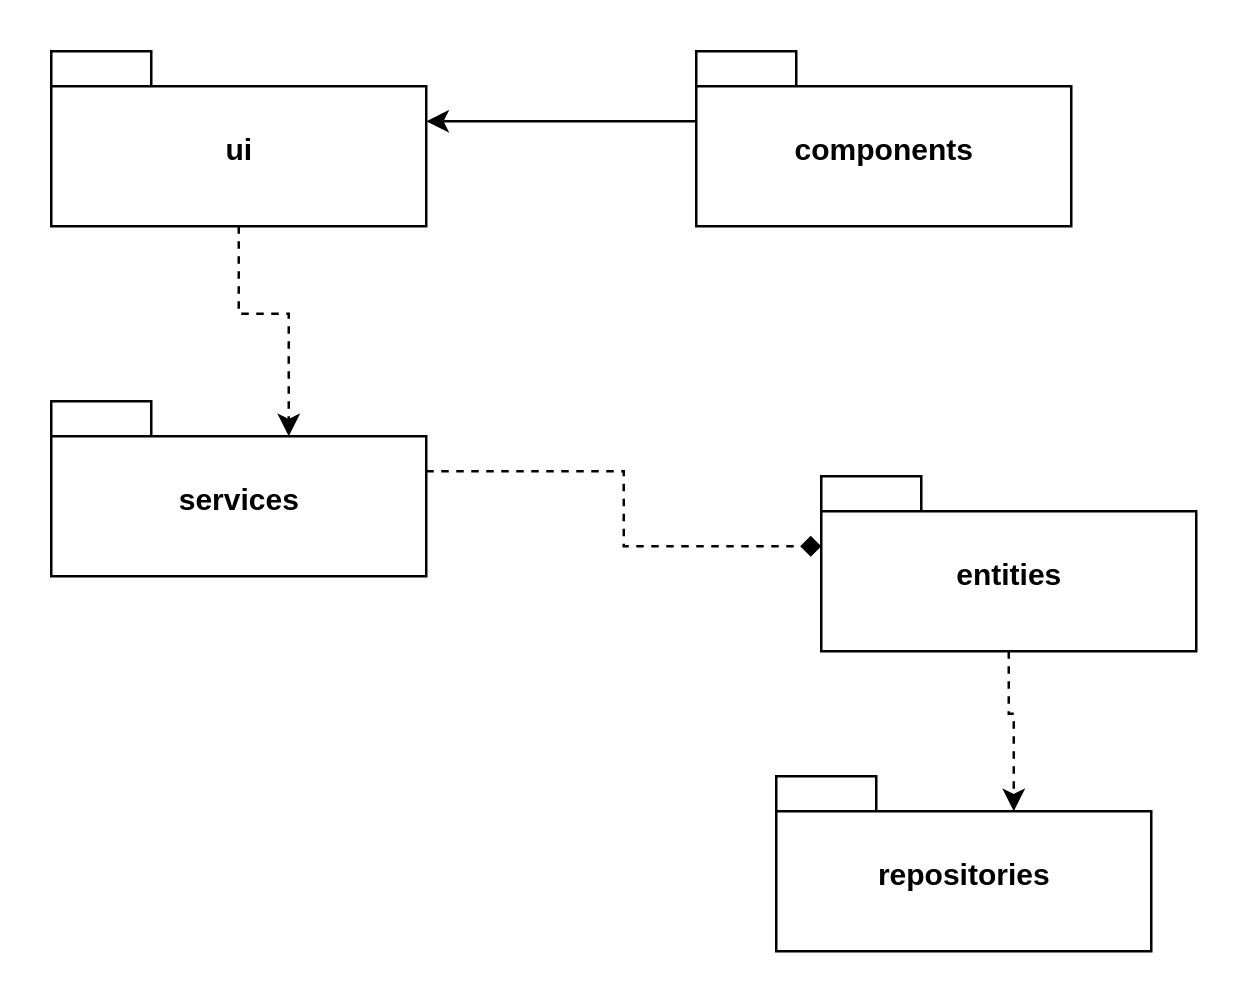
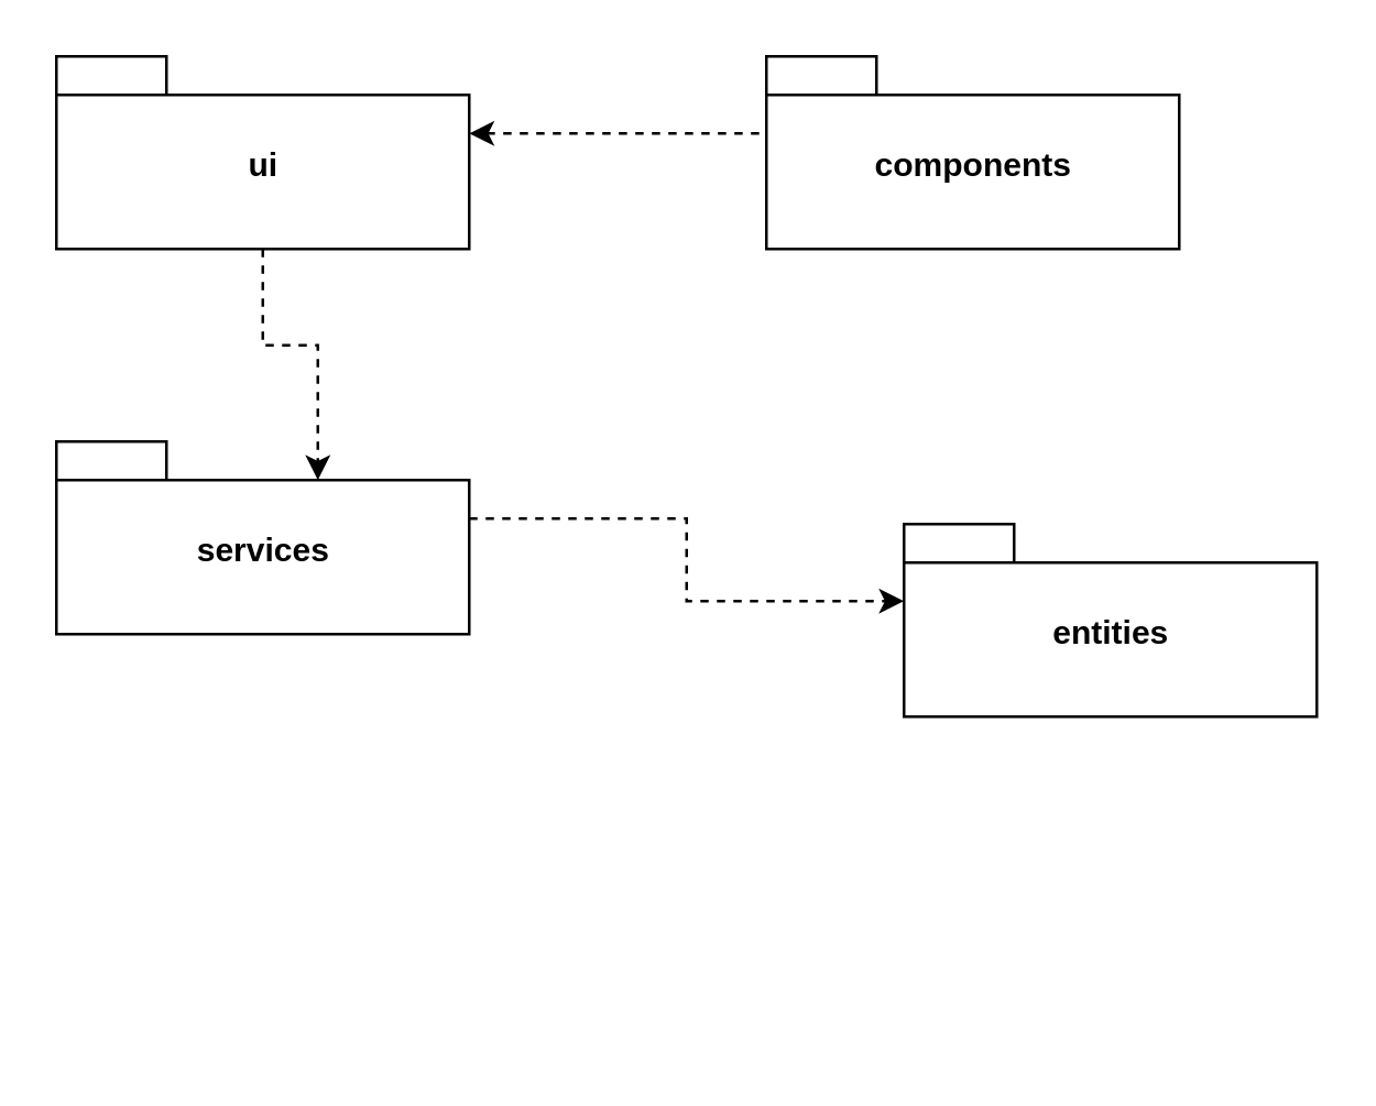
- <mxCell id="2" style="edgeStyle=orthogonalEdgeStyle;rounded=0;orthogonalLoop=1;jettySize=auto;html=1;exitX=0;exitY=0;exitDx=150;exitDy=28;exitPerimeter=0;entryX=0;entryY=0;entryDx=0;entryDy=28;entryPerimeter=0;dashed=0;startArrow=classic;startFill=1;endArrow=none;endFill=0;" parent="1" source="4" target="5" edge="1"><mxGeometry relative="1" as="geometry" /></mxCell>
+ <mxCell id="2" style="edgeStyle=orthogonalEdgeStyle;rounded=0;orthogonalLoop=1;jettySize=auto;html=1;exitX=0;exitY=0;exitDx=150;exitDy=28;exitPerimeter=0;entryX=0;entryY=0;entryDx=0;entryDy=28;entryPerimeter=0;dashed=1;startArrow=classic;startFill=1;endArrow=none;endFill=0;" parent="1" source="4" target="5" edge="1"><mxGeometry relative="1" as="geometry" /></mxCell>
- <mxCell id="6" style="edgeStyle=orthogonalEdgeStyle;rounded=0;orthogonalLoop=1;jettySize=auto;html=1;exitX=0;exitY=0;exitDx=150;exitDy=28;exitPerimeter=0;entryX=0;entryY=0;entryDx=0;entryDy=28;entryPerimeter=0;dashed=1;endArrow=diamond;" parent="1" source="7" target="9" edge="1"><mxGeometry relative="1" as="geometry" /></mxCell>
+ <mxCell id="6" style="edgeStyle=orthogonalEdgeStyle;rounded=0;orthogonalLoop=1;jettySize=auto;html=1;exitX=0;exitY=0;exitDx=150;exitDy=28;exitPerimeter=0;entryX=0;entryY=0;entryDx=0;entryDy=28;entryPerimeter=0;dashed=1;" parent="1" source="7" target="9" edge="1"><mxGeometry relative="1" as="geometry" /></mxCell>
- <mxCell id="8" style="edgeStyle=orthogonalEdgeStyle;rounded=0;orthogonalLoop=1;jettySize=auto;html=1;exitX=0.5;exitY=1;exitDx=0;exitDy=0;exitPerimeter=0;entryX=0;entryY=0;entryDx=95;entryDy=14;entryPerimeter=0;dashed=1;" edge="1" parent="1" source="9" target="10"><mxGeometry relative="1" as="geometry" /></mxCell>
- <mxCell id="10" value="repositories" style="shape=folder;fontStyle=1;spacingTop=10;tabWidth=40;tabHeight=14;tabPosition=left;html=1;" parent="1" vertex="1"><mxGeometry x="310" y="310" width="150" height="70" as="geometry" /></mxCell>
